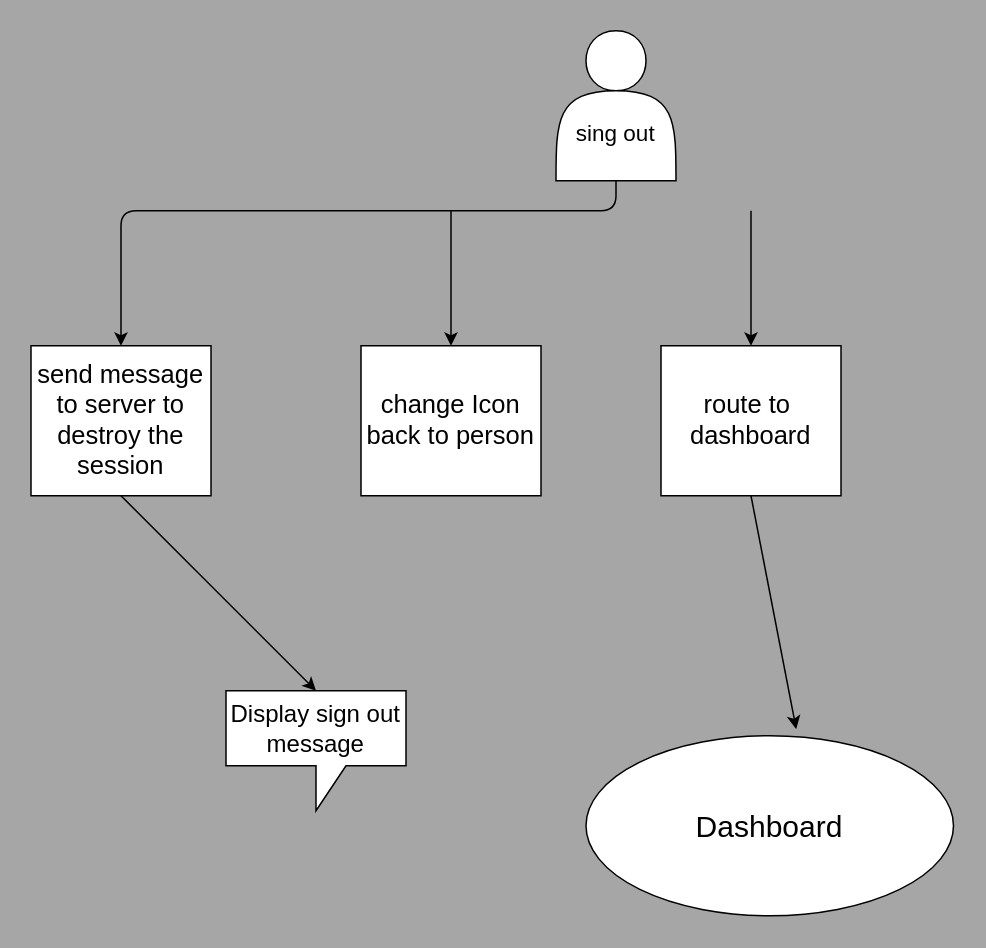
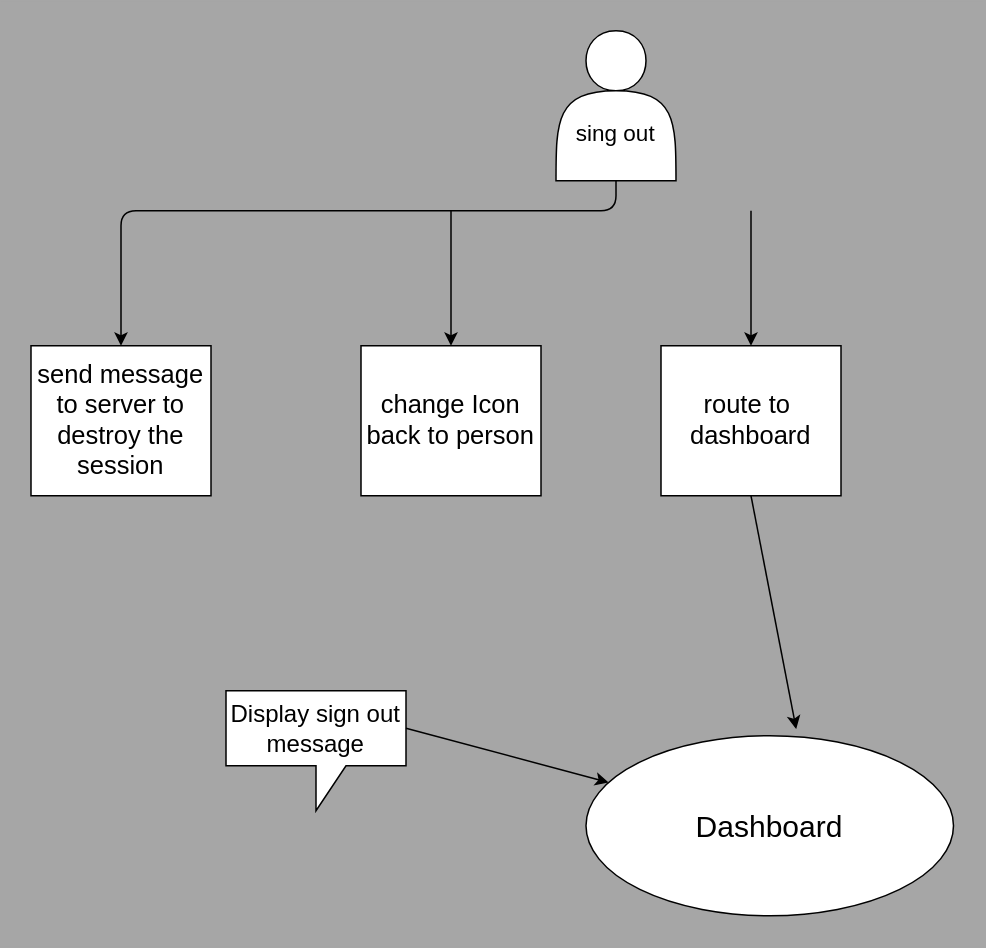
- <mxCell id="13" value="" style="endArrow=classic;html=1;exitX=0.5;exitY=1;exitDx=0;exitDy=0;entryX=0.5;entryY=0;entryDx=0;entryDy=0;entryPerimeter=0;" edge="1" parent="1" source="4" target="9"><mxGeometry width="50" height="50" relative="1" as="geometry"><mxPoint x="350" y="380" as="sourcePoint" /><mxPoint x="400" y="330" as="targetPoint" /></mxGeometry></mxCell>
+ <mxCell id="11" value="" style="endArrow=classic;html=1;exitX=0;exitY=0;exitDx=120;exitDy=25;exitPerimeter=0;" edge="1" parent="1" source="9" target="10"><mxGeometry width="50" height="50" relative="1" as="geometry"><mxPoint x="350" y="380" as="sourcePoint" /><mxPoint x="400" y="330" as="targetPoint" /></mxGeometry></mxCell>
